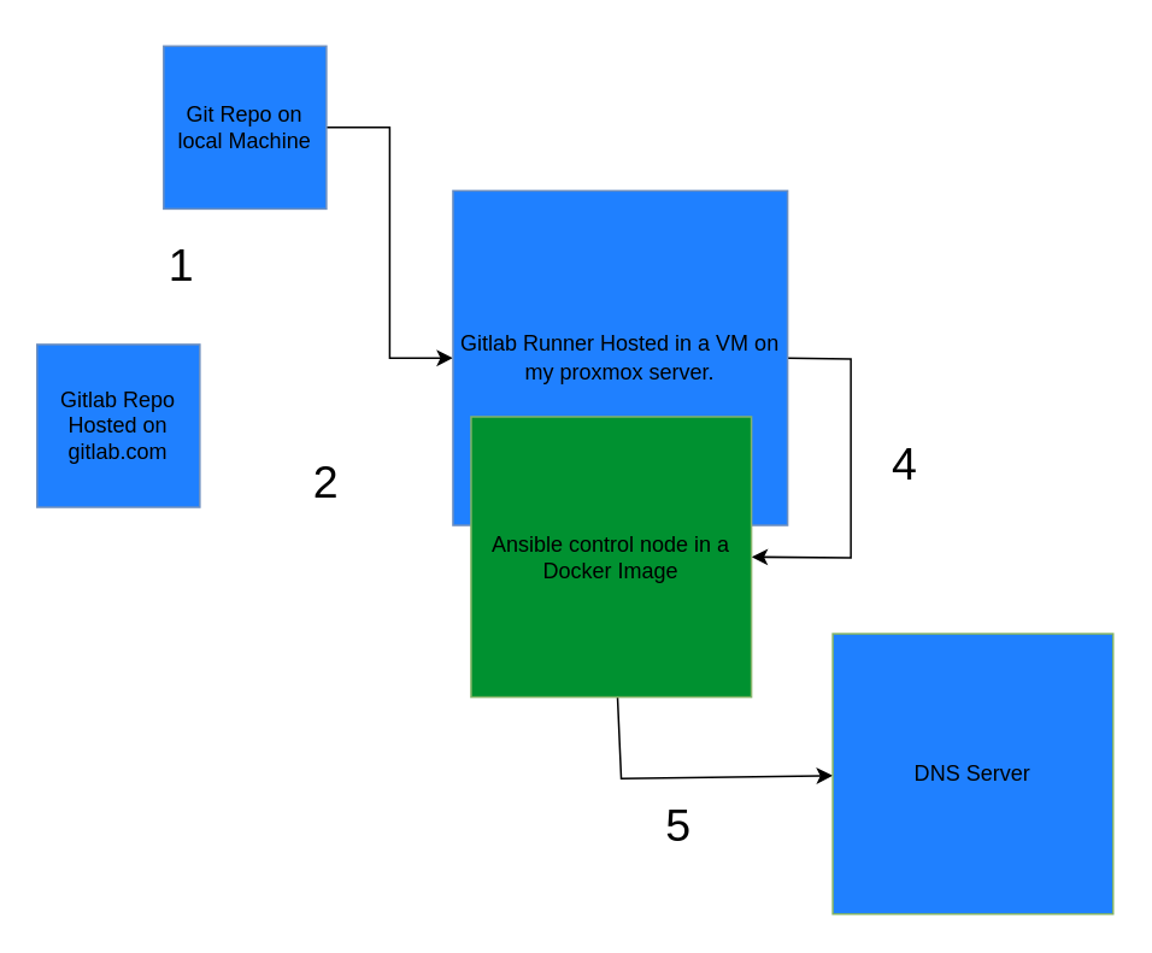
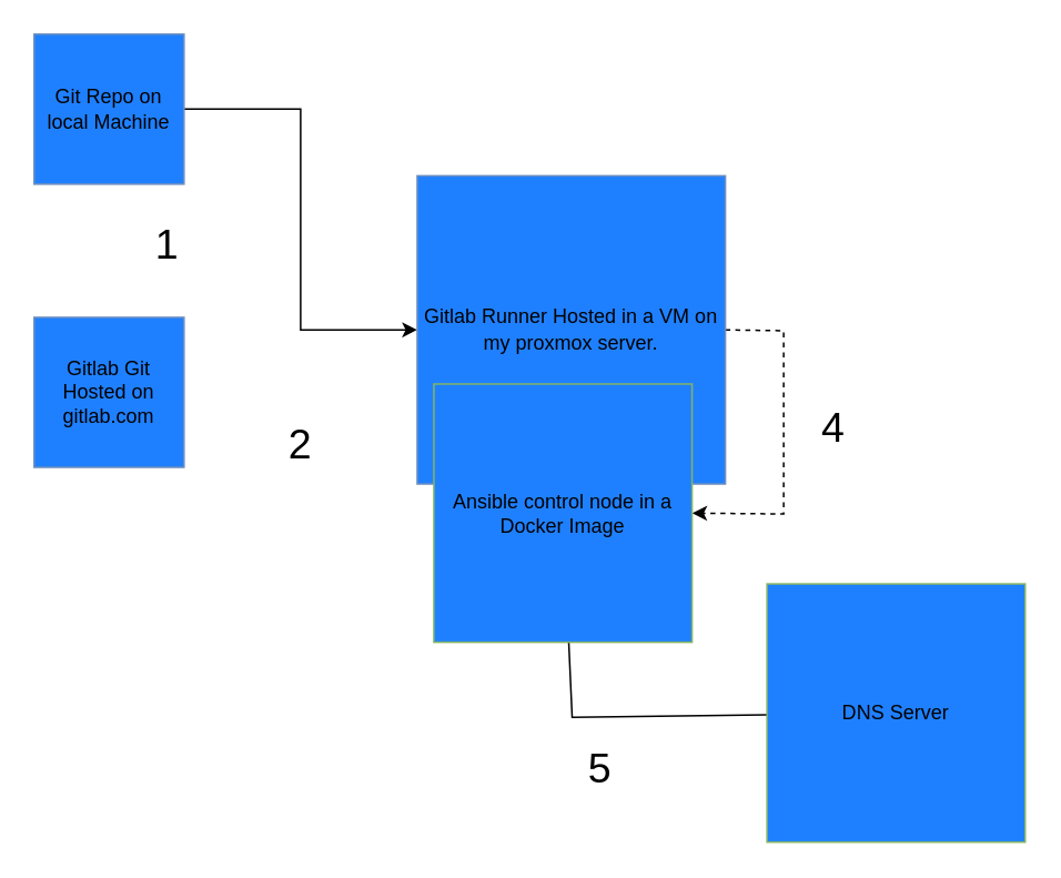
- <mxCell id="3" value="Git Repo on local Machine" style="whiteSpace=wrap;html=1;aspect=fixed;fillColor=#1F80FF;strokeColor=#6c8ebf;gradientColor=none;fillStyle=solid;" vertex="1" parent="1"><mxGeometry x="90" y="25" width="90" height="90" as="geometry" /></mxCell>
+ <mxCell id="3" value="Git Repo on local Machine" style="whiteSpace=wrap;html=1;aspect=fixed;fillColor=#1F80FF;strokeColor=#6c8ebf;gradientColor=none;fillStyle=solid;" vertex="1" parent="1"><mxGeometry x="20" y="20" width="90" height="90" as="geometry" /></mxCell>
- <mxCell id="4" value="Gitlab Repo Hosted on gitlab.com" style="whiteSpace=wrap;html=1;aspect=fixed;fillColor=#1F80FF;strokeColor=#6c8ebf;gradientColor=none;fillStyle=solid;" vertex="1" parent="1"><mxGeometry x="20" y="190" width="90" height="90" as="geometry" /></mxCell>
+ <mxCell id="4" value="Gitlab Git Hosted on gitlab.com" style="whiteSpace=wrap;html=1;aspect=fixed;fillColor=#1F80FF;strokeColor=#6c8ebf;gradientColor=none;fillStyle=solid;" vertex="1" parent="1"><mxGeometry x="20" y="190" width="90" height="90" as="geometry" /></mxCell>
- <mxCell id="5" style="edgeStyle=none;rounded=0;orthogonalLoop=1;jettySize=auto;html=1;exitX=1;exitY=0.5;exitDx=0;exitDy=0;entryX=1;entryY=0.5;entryDx=0;entryDy=0;" edge="1" parent="1" source="6" target="8"><mxGeometry relative="1" as="geometry"><mxPoint x="500" y="320" as="targetPoint" /><Array as="points"><mxPoint x="470" y="198" /><mxPoint x="470" y="308" /></Array></mxGeometry></mxCell>
+ <mxCell id="5" style="edgeStyle=none;rounded=0;orthogonalLoop=1;jettySize=auto;html=1;exitX=1;exitY=0.5;exitDx=0;exitDy=0;entryX=1;entryY=0.5;entryDx=0;entryDy=0;dashed=1;" edge="1" parent="1" source="6" target="8"><mxGeometry relative="1" as="geometry"><mxPoint x="500" y="320" as="targetPoint" /><Array as="points"><mxPoint x="470" y="198" /><mxPoint x="470" y="308" /></Array></mxGeometry></mxCell>
- <mxCell id="8" value="Ansible control node in a Docker Image" style="whiteSpace=wrap;html=1;aspect=fixed;fillColor=#009130;strokeColor=#82b366;fillStyle=solid;align=center;" vertex="1" parent="1"><mxGeometry x="260" y="230" width="155" height="155" as="geometry" /></mxCell>
+ <mxCell id="8" value="Ansible control node in a Docker Image" style="whiteSpace=wrap;html=1;aspect=fixed;fillColor=#1f80ff;strokeColor=#82b366;fillStyle=solid;align=center;" vertex="1" parent="1"><mxGeometry x="260" y="230" width="155" height="155" as="geometry" /></mxCell>
- <mxCell id="7" value="" style="edgeStyle=none;rounded=0;orthogonalLoop=1;jettySize=auto;html=1;" edge="1" parent="1" source="8" target="9"><mxGeometry relative="1" as="geometry"><Array as="points"><mxPoint x="343" y="430" /></Array></mxGeometry></mxCell>
+ <mxCell id="7" value="" style="edgeStyle=none;rounded=0;orthogonalLoop=1;jettySize=auto;html=1;endArrow=none;" edge="1" parent="1" source="8" target="9"><mxGeometry relative="1" as="geometry"><Array as="points"><mxPoint x="343" y="430" /></Array></mxGeometry></mxCell>
- <mxCell id="13" value="&lt;font style=&quot;font-size: 25px;&quot;&gt;5&lt;/font&gt;" style="text;strokeColor=none;align=center;fillColor=none;html=1;verticalAlign=middle;whiteSpace=wrap;rounded=0;" vertex="1" parent="1"><mxGeometry x="345" y="440" width="60" height="30" as="geometry" /></mxCell>
+ <mxCell id="13" value="&lt;font style=&quot;font-size: 25px;&quot;&gt;5&lt;/font&gt;" style="text;strokeColor=none;align=center;fillColor=none;html=1;verticalAlign=middle;whiteSpace=wrap;rounded=0;" vertex="1" parent="1"><mxGeometry x="330" y="445" width="60" height="30" as="geometry" /></mxCell>
